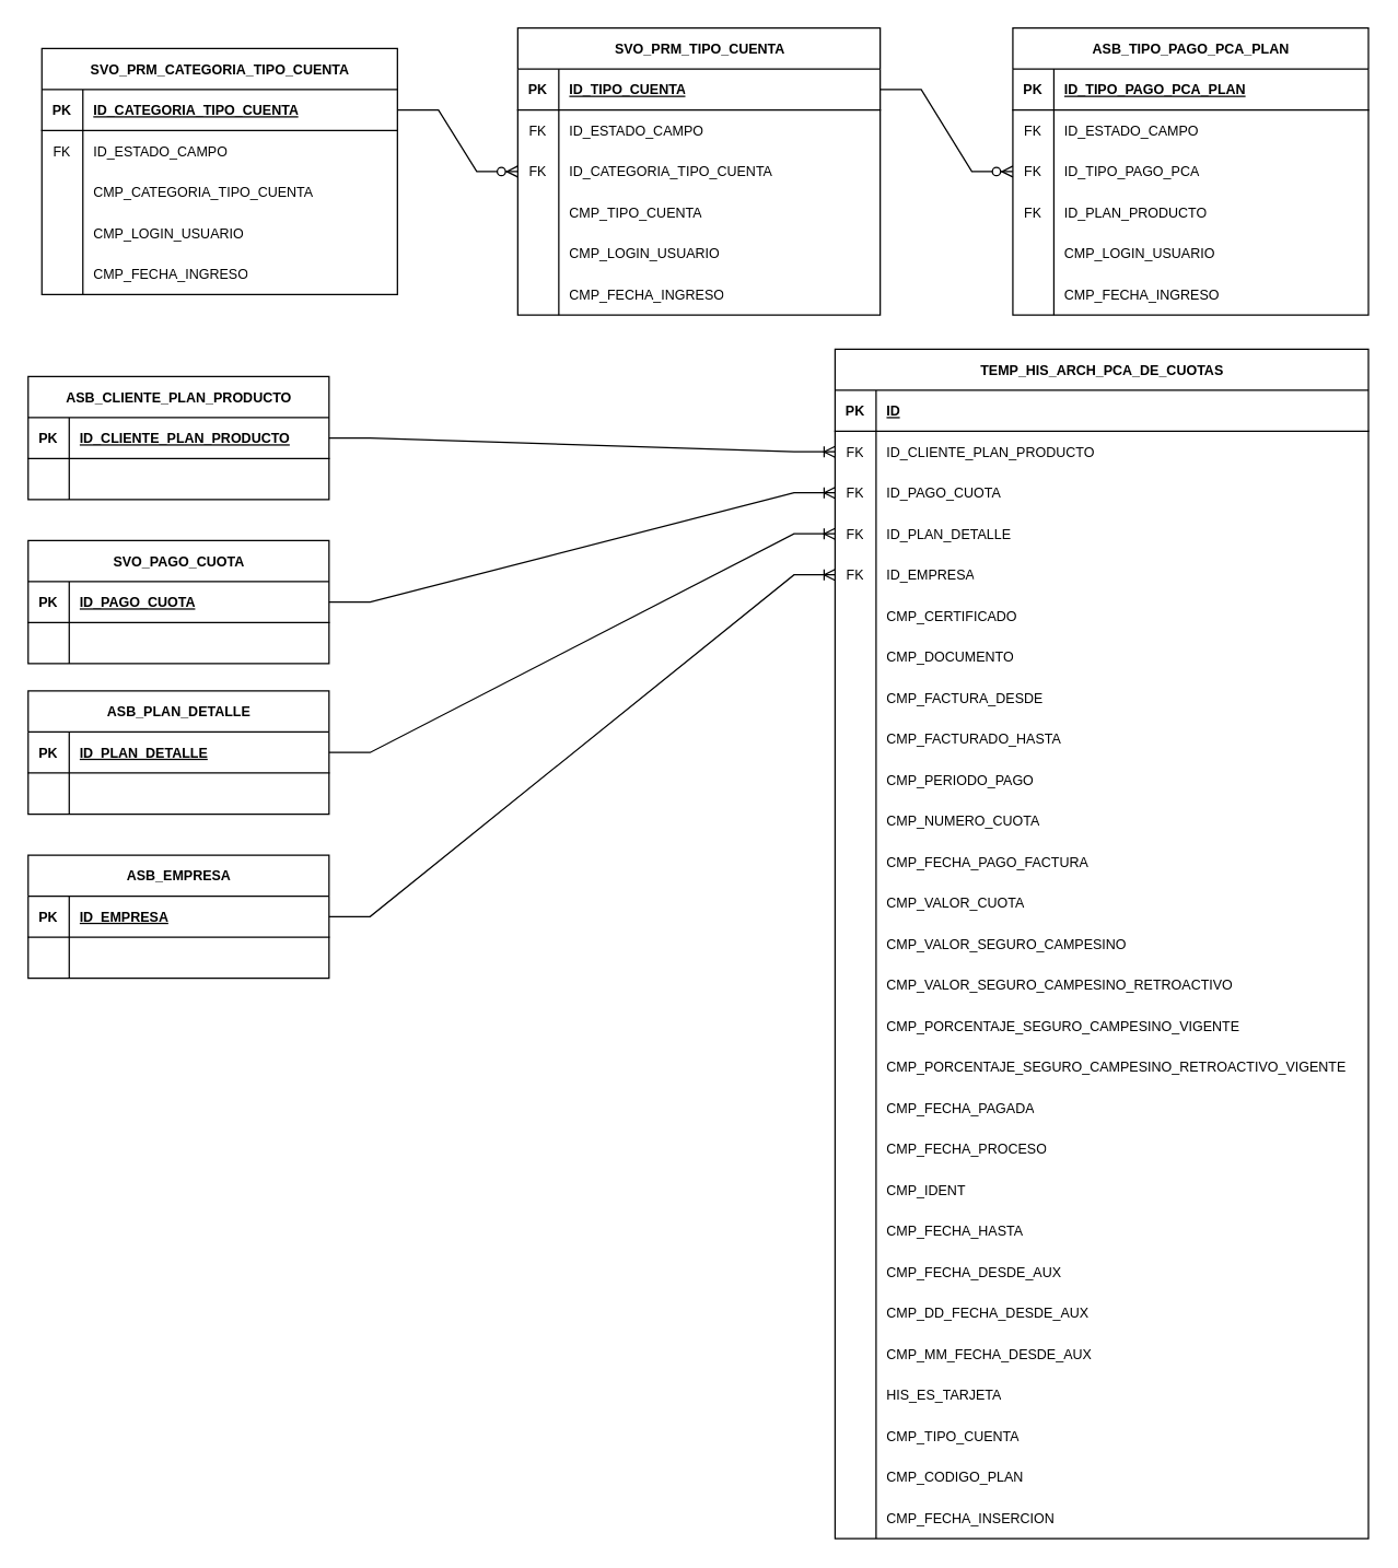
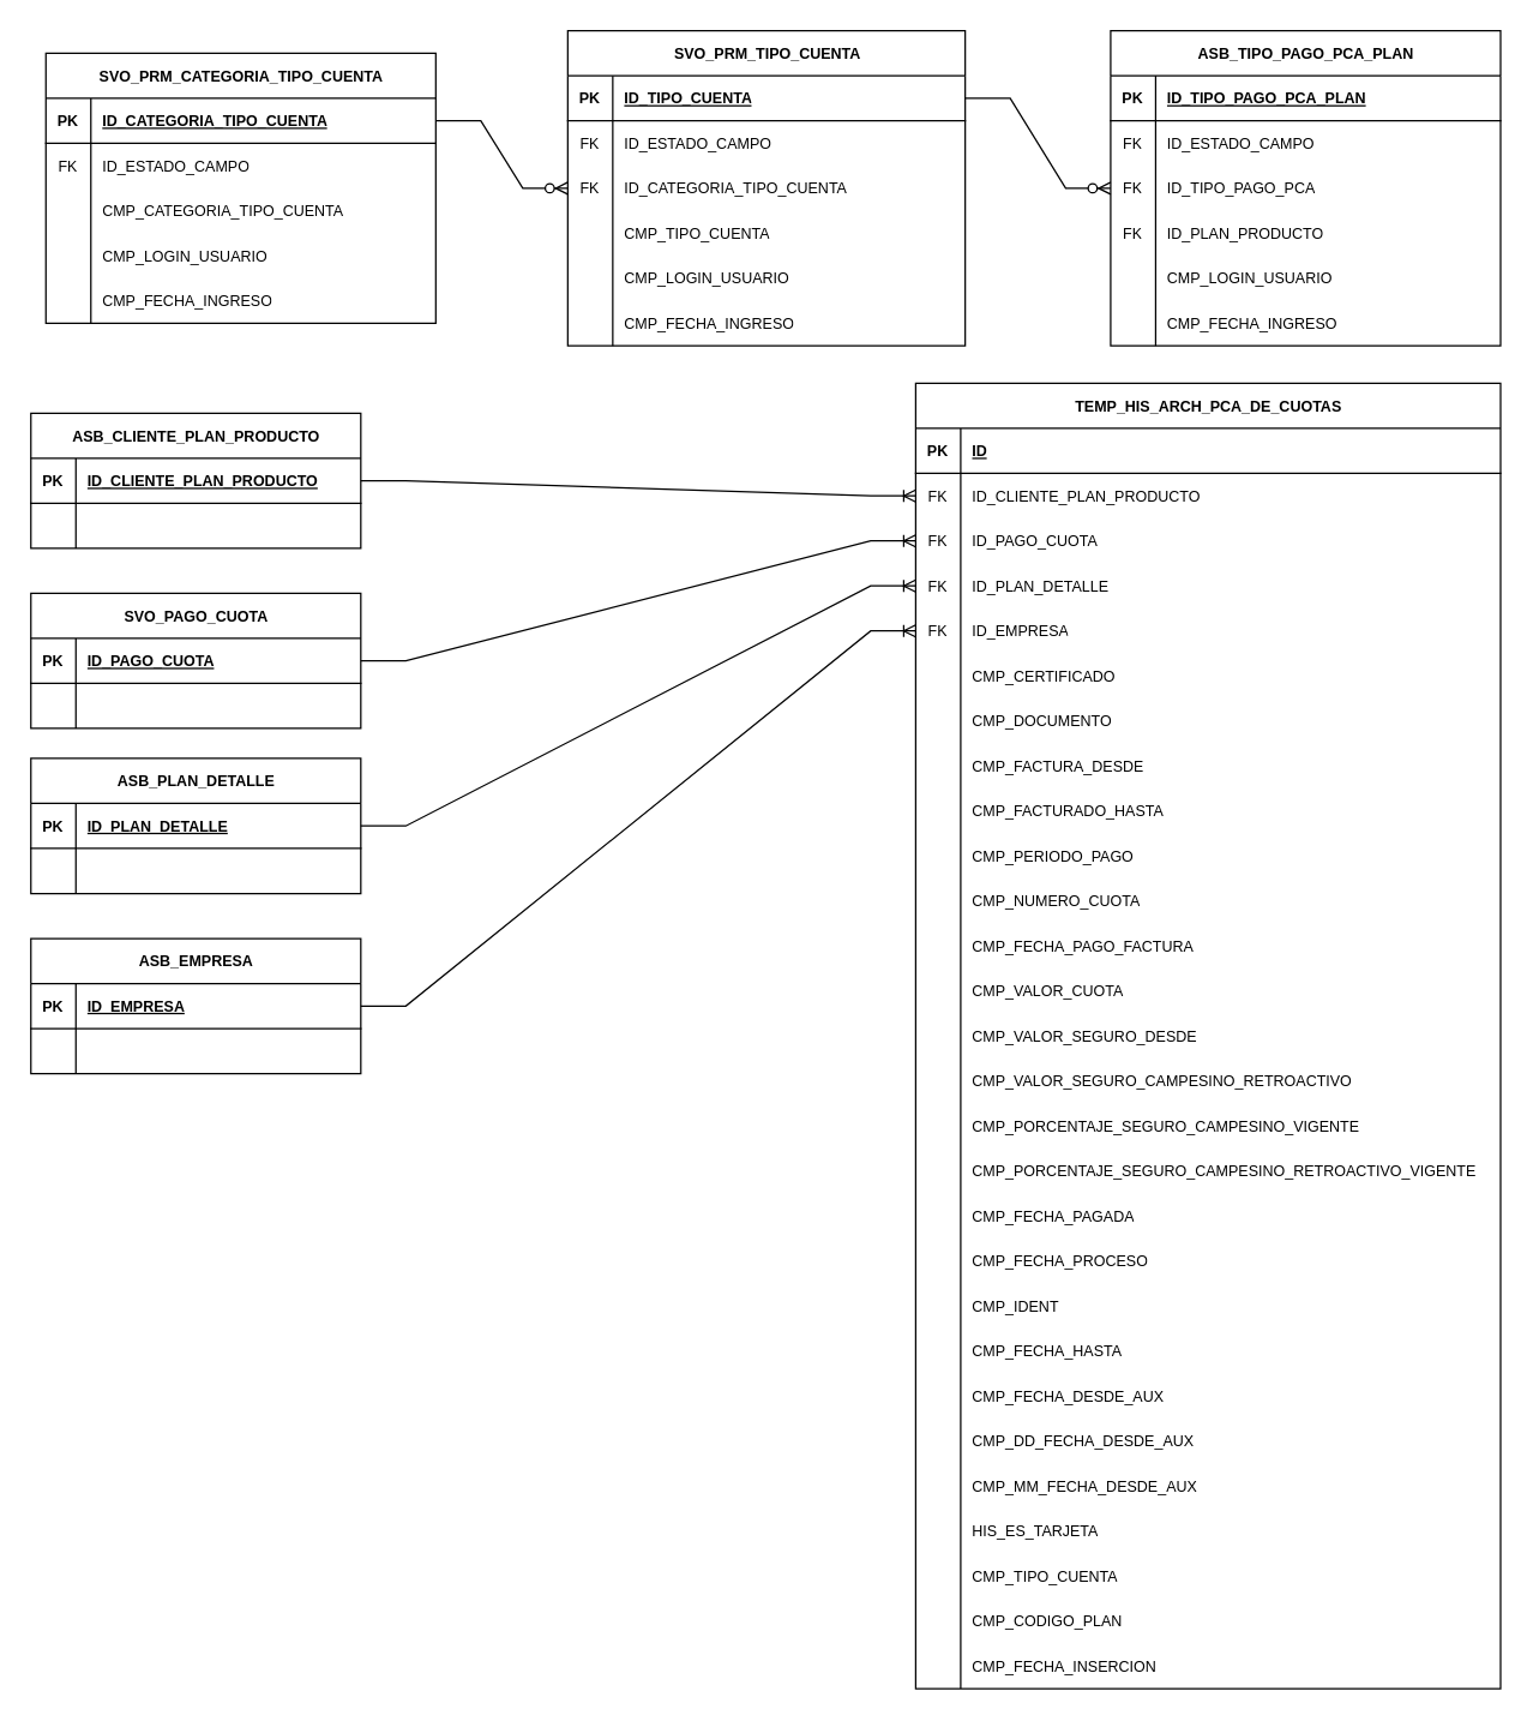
- <mxCell id="100" value="CMP_VALOR_SEGURO_CAMPESINO" style="shape=partialRectangle;connectable=0;fillColor=none;top=0;left=0;bottom=0;right=0;align=left;spacingLeft=6;overflow=hidden;whiteSpace=wrap;html=1;fontSize=10;" parent="98" vertex="1"><mxGeometry x="30" width="360" height="30" as="geometry"><mxRectangle width="360" height="30" as="alternateBounds" /></mxGeometry></mxCell>
+ <mxCell id="100" value="CMP_VALOR_SEGURO_DESDE" style="shape=partialRectangle;connectable=0;fillColor=none;top=0;left=0;bottom=0;right=0;align=left;spacingLeft=6;overflow=hidden;whiteSpace=wrap;html=1;fontSize=10;" parent="98" vertex="1"><mxGeometry x="30" width="360" height="30" as="geometry"><mxRectangle width="360" height="30" as="alternateBounds" /></mxGeometry></mxCell>
